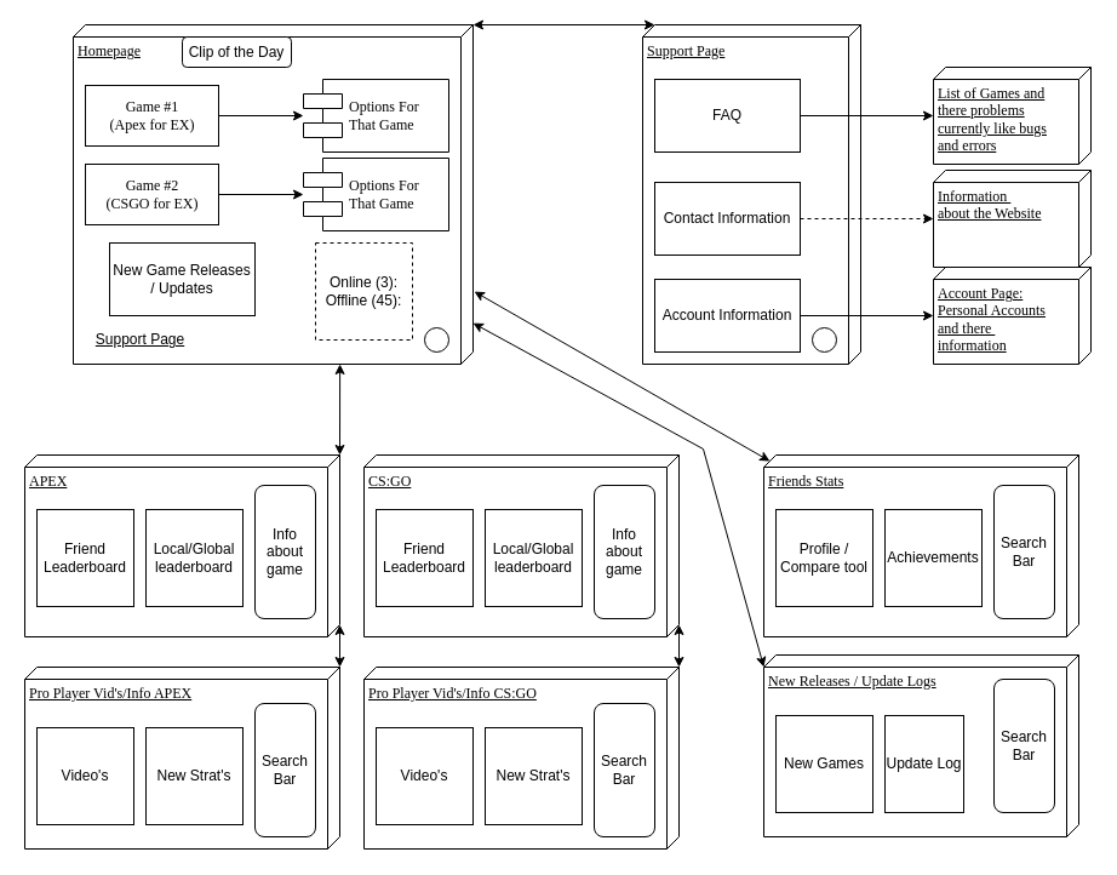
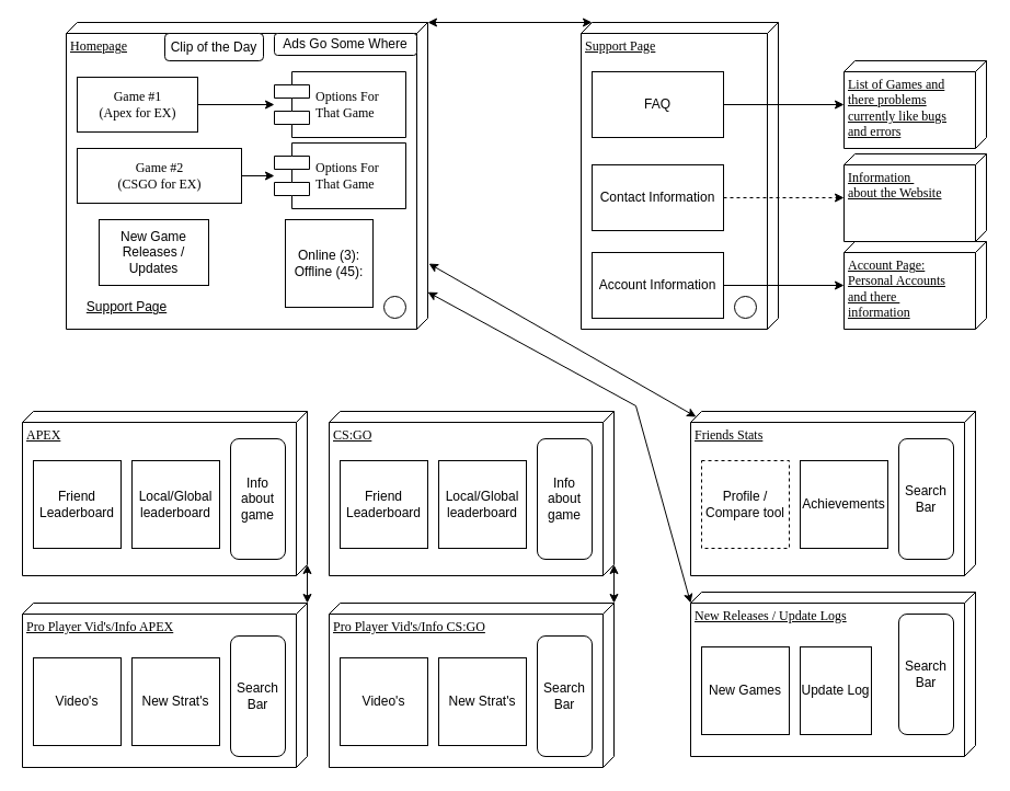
+ <mxCell id="56" value="Ads Go Some Where" style="rounded=1;whiteSpace=wrap;html=1;" vertex="1" parent="1"><mxGeometry x="250" y="30" width="130" height="20" as="geometry" /></mxCell>
- <mxCell id="8" value="Game #2&lt;br&gt;(CSGO for EX)" style="html=1;rounded=0;shadow=0;comic=0;labelBackgroundColor=none;strokeWidth=1;fontFamily=Verdana;fontSize=12;align=center;" vertex="1" parent="1"><mxGeometry x="70" y="135" width="110" height="50" as="geometry" /></mxCell>
+ <mxCell id="8" value="Game #2&lt;br&gt;(CSGO for EX)" style="html=1;rounded=0;shadow=0;comic=0;labelBackgroundColor=none;strokeWidth=1;fontFamily=Verdana;fontSize=12;align=center;" vertex="1" parent="1"><mxGeometry x="70" y="135" width="150" height="50" as="geometry" /></mxCell>
- <mxCell id="49" value="New Game Releases / Updates" style="rounded=0;whiteSpace=wrap;html=1;" vertex="1" parent="1"><mxGeometry x="90" y="200" width="120" height="60" as="geometry" /></mxCell>
+ <mxCell id="49" value="New Game Releases / Updates" style="rounded=0;whiteSpace=wrap;html=1;" vertex="1" parent="1"><mxGeometry x="90" y="200" width="100" height="60" as="geometry" /></mxCell>
- <mxCell id="43" value="Online (3):&lt;br&gt;Offline (45):" style="whiteSpace=wrap;html=1;aspect=fixed;dashed=1;" vertex="1" parent="1"><mxGeometry x="260" y="200" width="80" height="80" as="geometry" /></mxCell>
+ <mxCell id="43" value="Online (3):&lt;br&gt;Offline (45):" style="whiteSpace=wrap;html=1;aspect=fixed;" vertex="1" parent="1"><mxGeometry x="260" y="200" width="80" height="80" as="geometry" /></mxCell>
- <mxCell id="30" value="" style="endArrow=classic;startArrow=classic;html=1;rounded=0;exitX=0;exitY=0;exitDx=0;exitDy=0;exitPerimeter=0;entryX=1;entryY=0.333;entryDx=0;entryDy=0;entryPerimeter=0;" edge="1" parent="1" source="3" target="2"><mxGeometry width="50" height="50" relative="1" as="geometry"><mxPoint x="330" y="350" as="sourcePoint" /><mxPoint x="380" y="300" as="targetPoint" /></mxGeometry></mxCell>
- <mxCell id="45" value="Profile / Compare tool" style="whiteSpace=wrap;html=1;aspect=fixed;" vertex="1" parent="1"><mxGeometry x="640" y="420" width="80" height="80" as="geometry" /></mxCell>
+ <mxCell id="45" value="Profile / Compare tool" style="whiteSpace=wrap;html=1;aspect=fixed;dashed=1;" vertex="1" parent="1"><mxGeometry x="640" y="420" width="80" height="80" as="geometry" /></mxCell>
